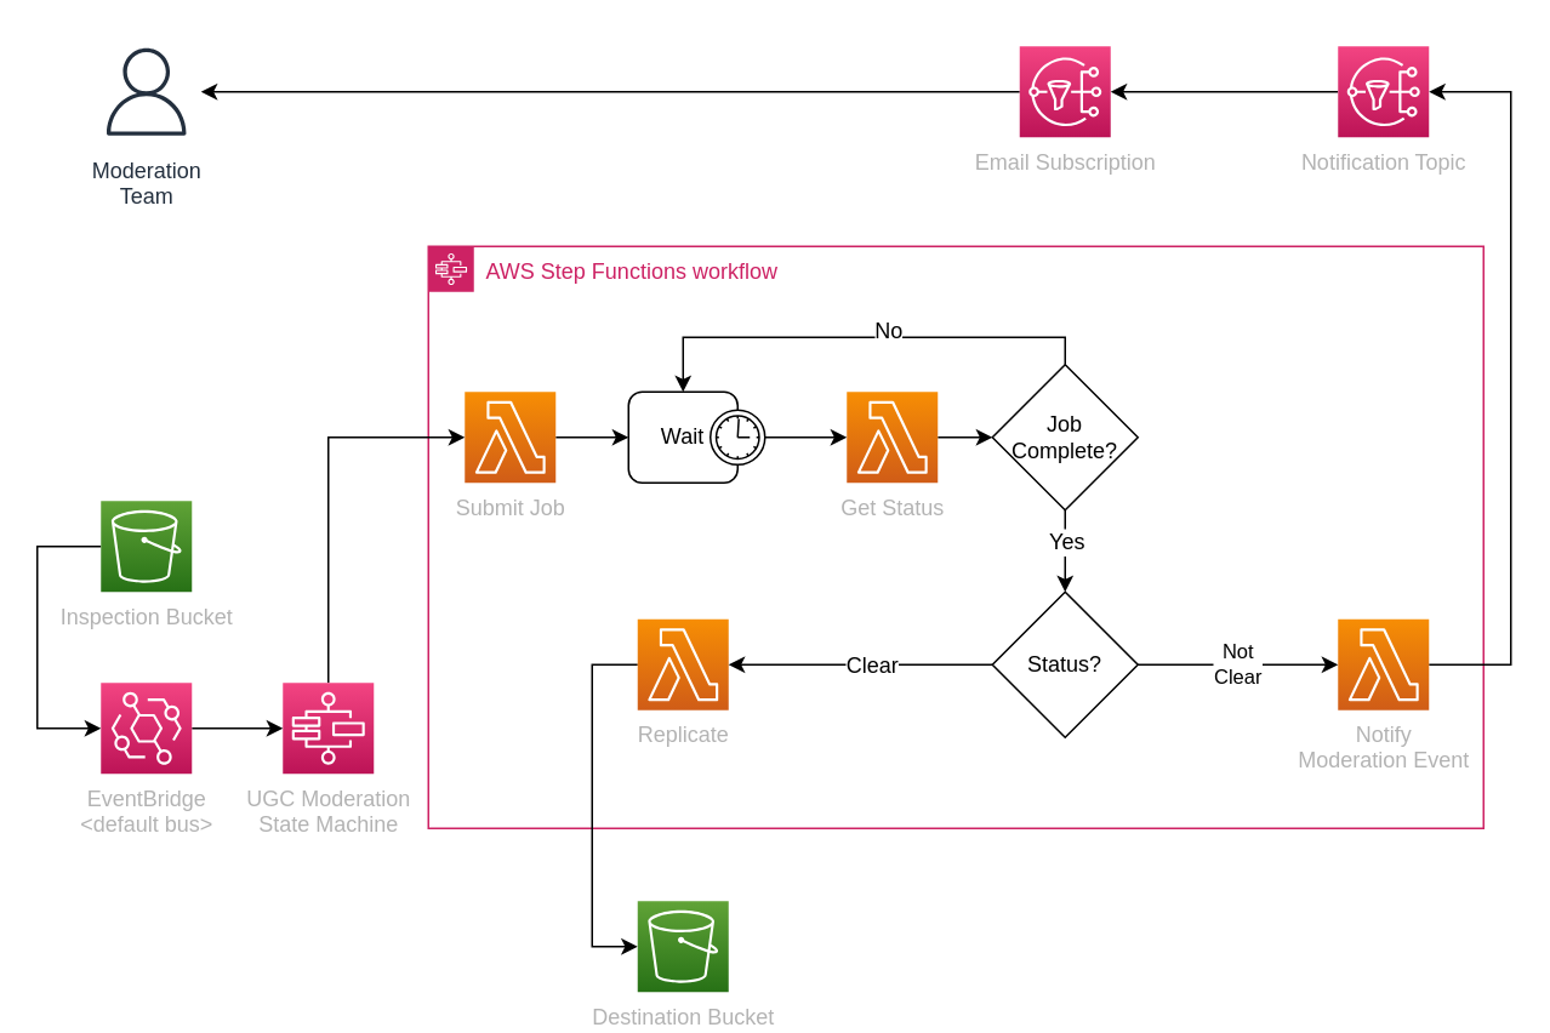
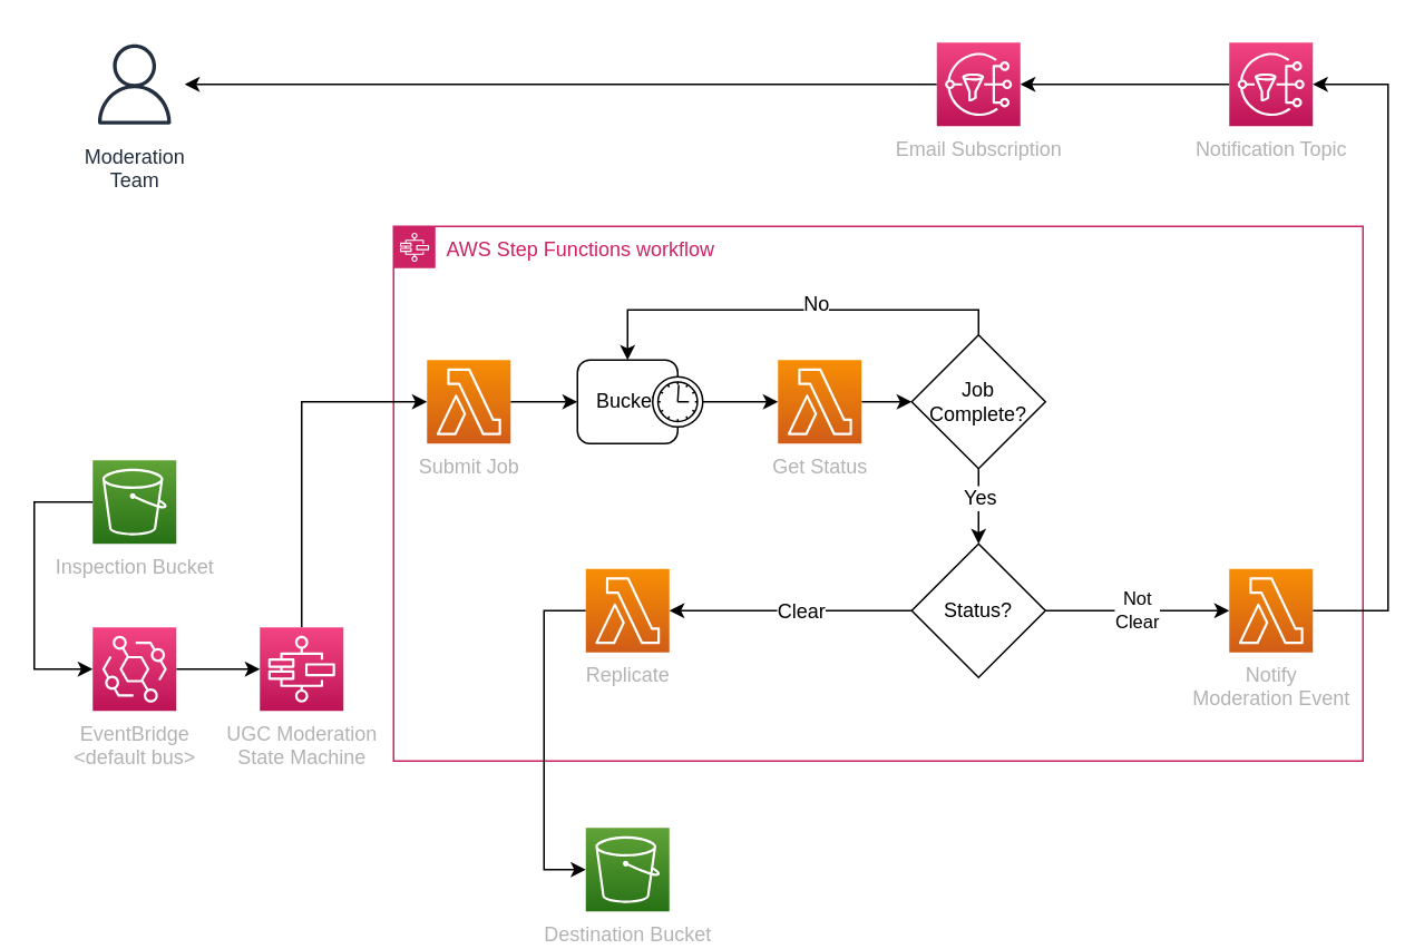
- <mxCell id="22" value="Wait" style="html=1;whiteSpace=wrap;rounded=1;" vertex="1" parent="1"><mxGeometry x="345" y="215" width="60" height="50" as="geometry" /></mxCell>
+ <mxCell id="22" value="Bucket" style="html=1;whiteSpace=wrap;rounded=1;" vertex="1" parent="1"><mxGeometry x="345" y="215" width="60" height="50" as="geometry" /></mxCell>
